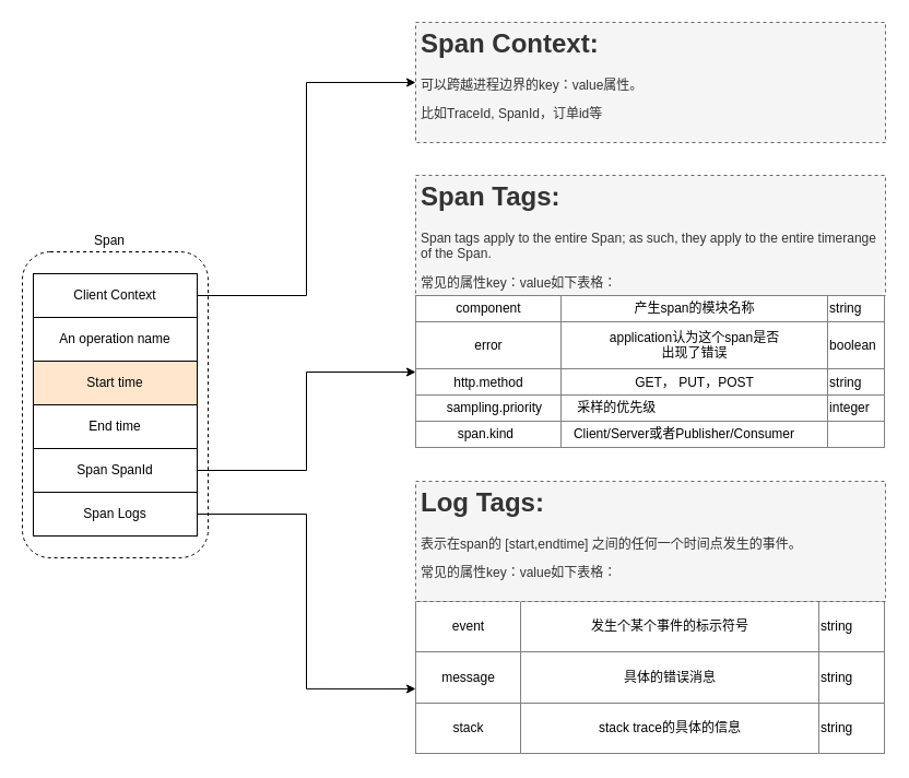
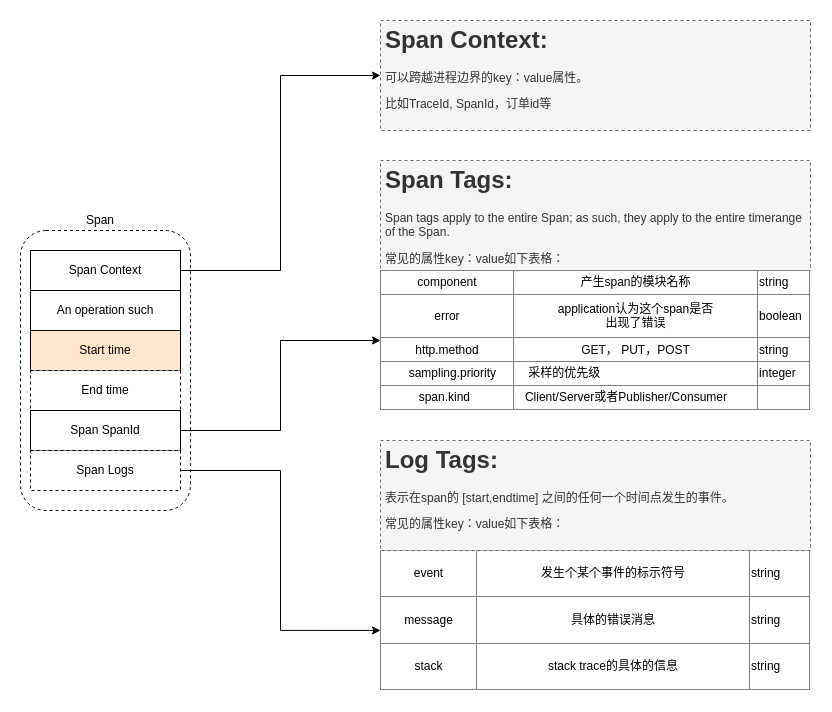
- <mxCell id="11" value="Client Context" style="rounded=0;whiteSpace=wrap;html=1;" vertex="1" parent="1"><mxGeometry x="30" y="250" width="150" height="40" as="geometry" /></mxCell>
+ <mxCell id="11" value="Span Context" style="rounded=0;whiteSpace=wrap;html=1;" vertex="1" parent="1"><mxGeometry x="30" y="250" width="150" height="40" as="geometry" /></mxCell>
- <mxCell id="3" value="An operation name" style="rounded=0;whiteSpace=wrap;html=1;" vertex="1" parent="1"><mxGeometry x="30" y="290" width="150" height="40" as="geometry" /></mxCell>
+ <mxCell id="3" value="An operation such" style="rounded=0;whiteSpace=wrap;html=1;" vertex="1" parent="1"><mxGeometry x="30" y="290" width="150" height="40" as="geometry" /></mxCell>
- <mxCell id="5" value="End time" style="rounded=0;whiteSpace=wrap;html=1;" vertex="1" parent="1"><mxGeometry x="30" y="370" width="150" height="40" as="geometry" /></mxCell>
+ <mxCell id="5" value="End time" style="rounded=0;whiteSpace=wrap;html=1;dashed=1;" vertex="1" parent="1"><mxGeometry x="30" y="370" width="150" height="40" as="geometry" /></mxCell>
- <mxCell id="9" value="Span Logs" style="rounded=0;whiteSpace=wrap;html=1;" vertex="1" parent="1"><mxGeometry x="30" y="450" width="150" height="40" as="geometry" /></mxCell>
+ <mxCell id="9" value="Span Logs" style="rounded=0;whiteSpace=wrap;html=1;dashed=1;" vertex="1" parent="1"><mxGeometry x="30" y="450" width="150" height="40" as="geometry" /></mxCell>
